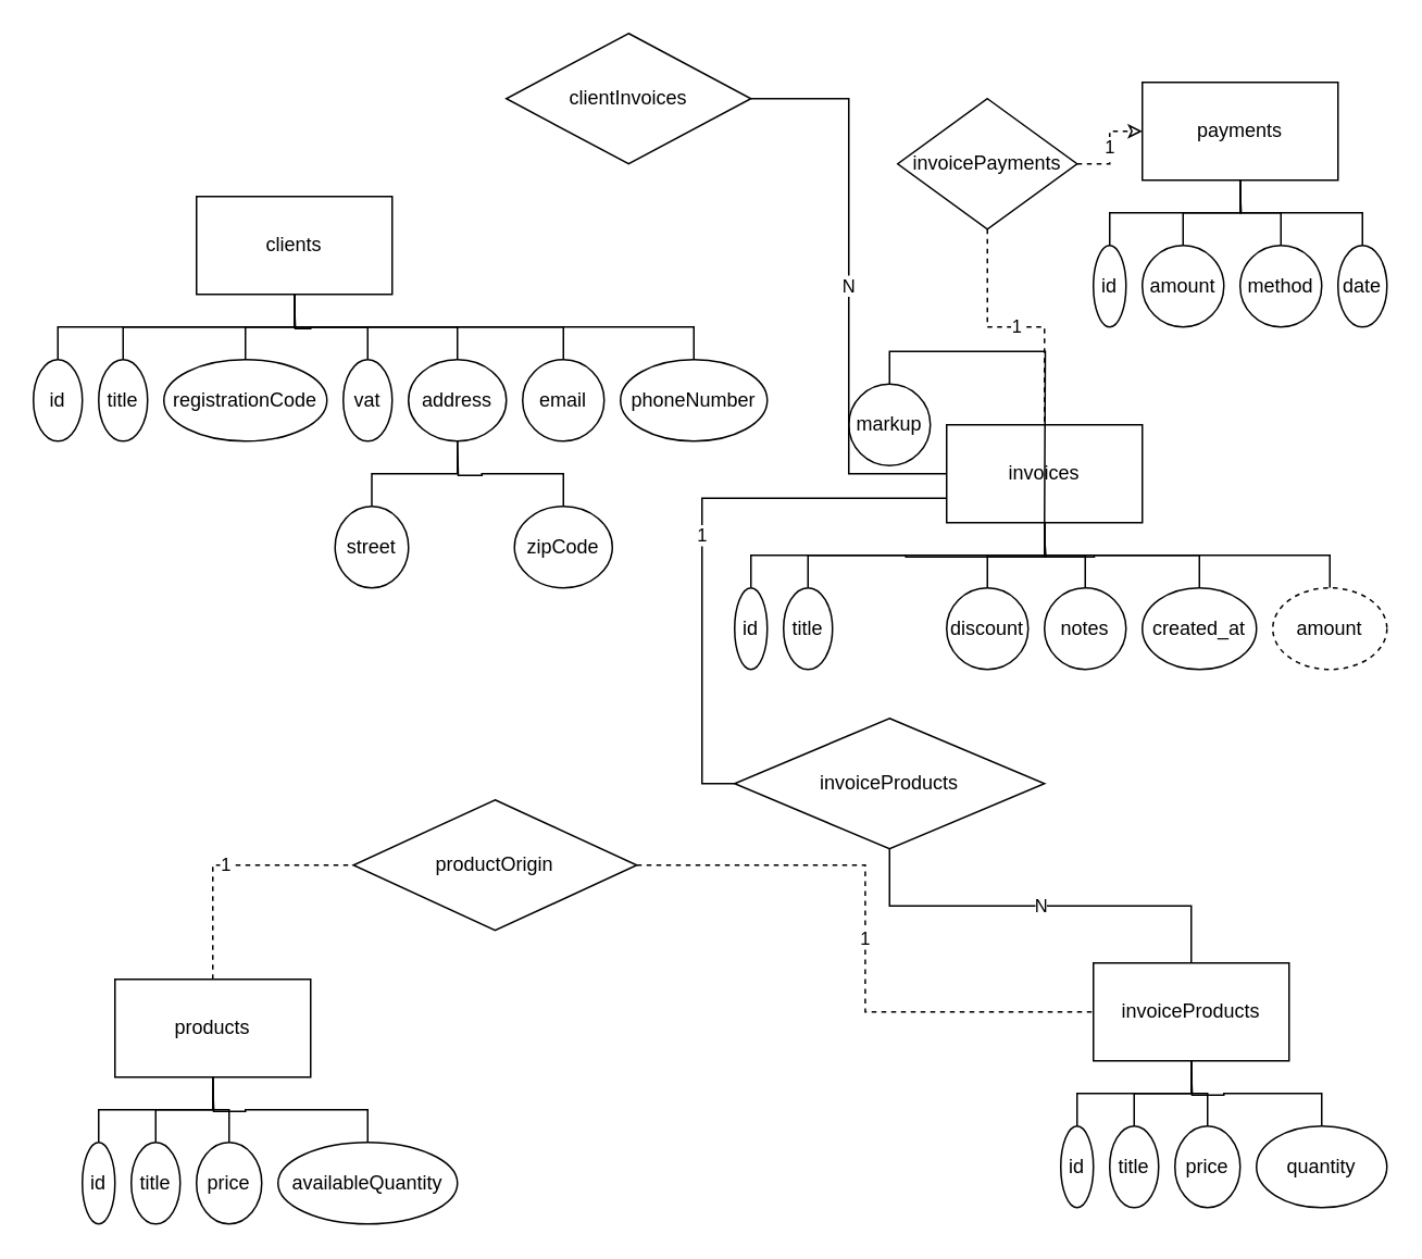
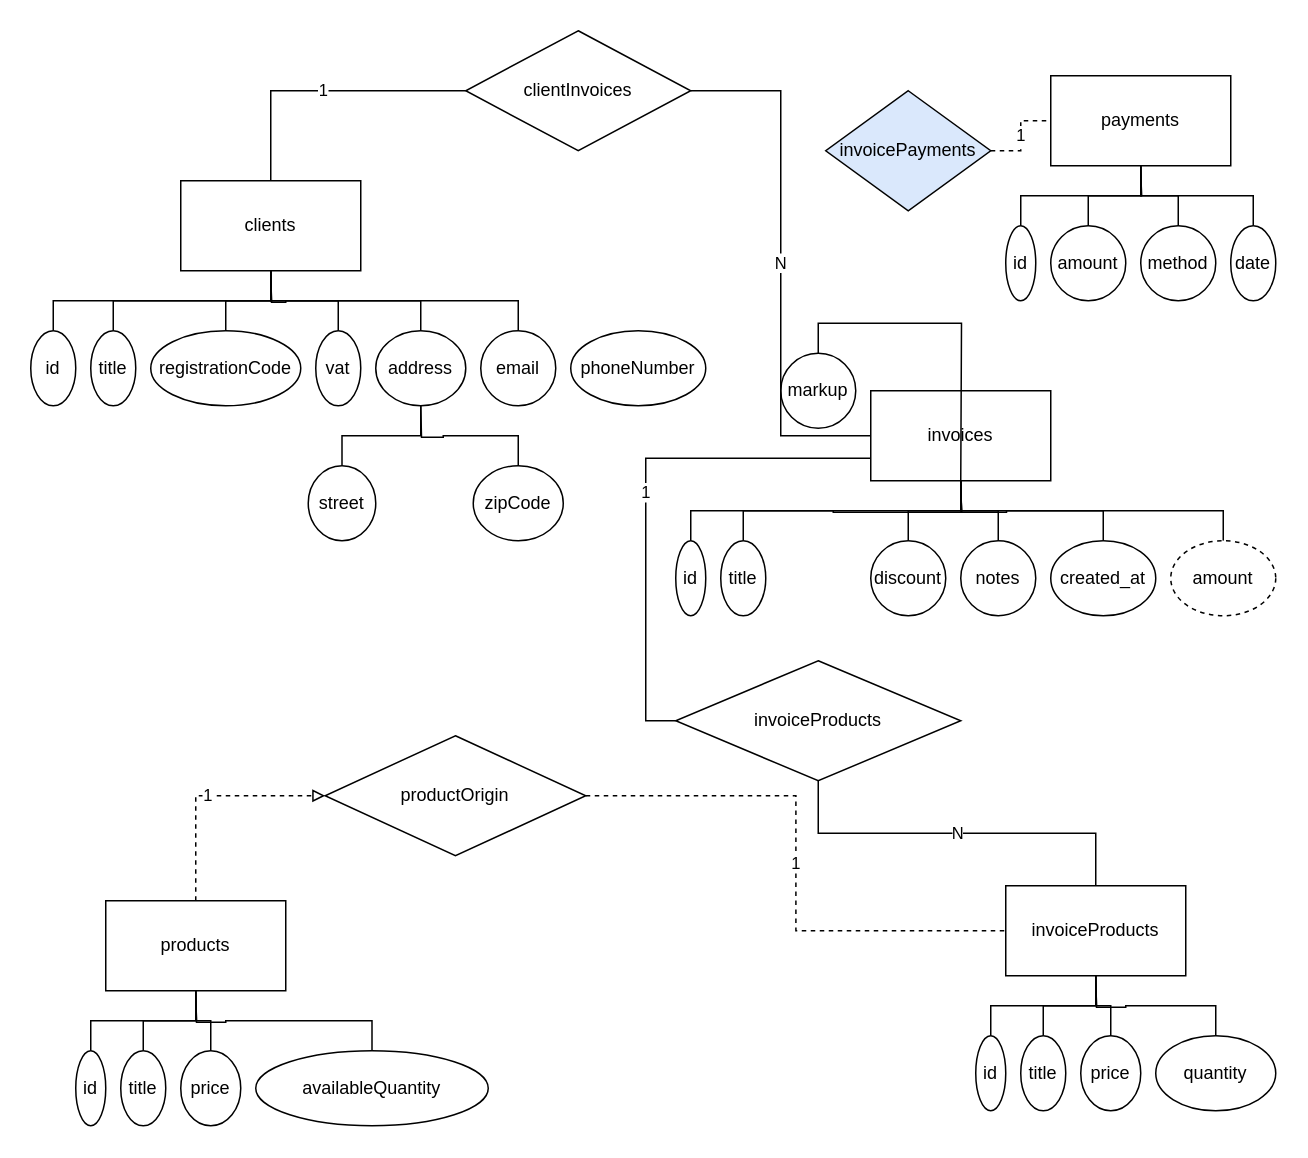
+ <mxCell id="2" value="1" style="edgeStyle=orthogonalEdgeStyle;rounded=0;orthogonalLoop=1;jettySize=auto;html=1;exitX=0.5;exitY=0;exitDx=0;exitDy=0;entryX=0;entryY=0.5;entryDx=0;entryDy=0;endArrow=none;endFill=0;" edge="1" parent="1" source="3" target="37"><mxGeometry relative="1" as="geometry" /></mxCell>
- <mxCell id="58" value="1" style="edgeStyle=orthogonalEdgeStyle;rounded=0;orthogonalLoop=1;jettySize=auto;html=1;exitX=1;exitY=0.5;exitDx=0;exitDy=0;entryX=0;entryY=0.5;entryDx=0;entryDy=0;endArrow=classic;endFill=0;dashed=1;" edge="1" parent="1" source="60" target="49"><mxGeometry relative="1" as="geometry" /></mxCell>
+ <mxCell id="58" value="1" style="edgeStyle=orthogonalEdgeStyle;rounded=0;orthogonalLoop=1;jettySize=auto;html=1;exitX=1;exitY=0.5;exitDx=0;exitDy=0;entryX=0;entryY=0.5;entryDx=0;entryDy=0;endArrow=none;endFill=0;dashed=1;" edge="1" parent="1" source="60" target="49"><mxGeometry relative="1" as="geometry" /></mxCell>
- <mxCell id="60" value="invoicePayments" style="rhombus;whiteSpace=wrap;html=1;" vertex="1" parent="1"><mxGeometry x="550" y="60" width="110" height="80" as="geometry" /></mxCell>
+ <mxCell id="60" value="invoicePayments" style="rhombus;whiteSpace=wrap;html=1;fillColor=#dae8fc;" vertex="1" parent="1"><mxGeometry x="550" y="60" width="110" height="80" as="geometry" /></mxCell>
- <mxCell id="59" value="1" style="edgeStyle=orthogonalEdgeStyle;rounded=0;orthogonalLoop=1;jettySize=auto;html=1;exitX=0.5;exitY=1;exitDx=0;exitDy=0;entryX=0.5;entryY=0;entryDx=0;entryDy=0;endArrow=none;endFill=0;dashed=1;" edge="1" parent="1" source="60" target="23"><mxGeometry relative="1" as="geometry" /></mxCell>
- <mxCell id="16" style="edgeStyle=orthogonalEdgeStyle;rounded=0;orthogonalLoop=1;jettySize=auto;html=1;exitX=0.5;exitY=0;exitDx=0;exitDy=0;entryX=0.5;entryY=1;entryDx=0;entryDy=0;endArrow=none;endFill=0;" edge="1" parent="1" source="17" target="3"><mxGeometry relative="1" as="geometry" /></mxCell>
- <mxCell id="61" value="1" style="edgeStyle=orthogonalEdgeStyle;rounded=0;orthogonalLoop=1;jettySize=auto;html=1;exitX=0.5;exitY=0;exitDx=0;exitDy=0;entryX=0;entryY=0.5;entryDx=0;entryDy=0;dashed=1;endArrow=none;endFill=0;" edge="1" parent="1" source="62" target="72"><mxGeometry relative="1" as="geometry" /></mxCell>
+ <mxCell id="61" value="1" style="edgeStyle=orthogonalEdgeStyle;rounded=0;orthogonalLoop=1;jettySize=auto;html=1;exitX=0.5;exitY=0;exitDx=0;exitDy=0;entryX=0;entryY=0.5;entryDx=0;entryDy=0;dashed=1;endArrow=block;endFill=0;" edge="1" parent="1" source="62" target="72"><mxGeometry relative="1" as="geometry" /></mxCell>
- <mxCell id="70" value="availableQuantity" style="ellipse;whiteSpace=wrap;html=1;" vertex="1" parent="1"><mxGeometry x="170" y="700" width="110" height="50" as="geometry" /></mxCell>
+ <mxCell id="70" value="availableQuantity" style="ellipse;whiteSpace=wrap;html=1;" vertex="1" parent="1"><mxGeometry x="170" y="700" width="155" height="50" as="geometry" /></mxCell>
